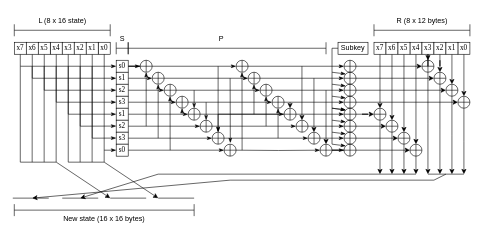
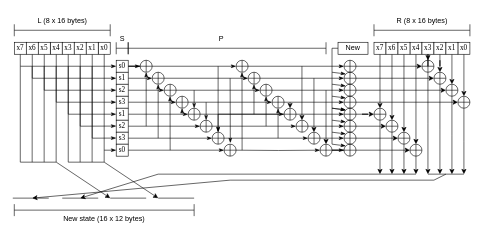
- <mxCell id="18" value="L (8 x 16 state)" style="text;html=1;align=center;verticalAlign=middle;resizable=0;points=[];autosize=1;strokeColor=none;fillColor=none;" parent="1" vertex="1"><mxGeometry x="48" y="20" width="110" height="30" as="geometry" /></mxCell>
+ <mxCell id="18" value="L (8 x 16 bytes)" style="text;html=1;align=center;verticalAlign=middle;resizable=0;points=[];autosize=1;strokeColor=none;fillColor=none;" parent="1" vertex="1"><mxGeometry x="48" y="20" width="110" height="30" as="geometry" /></mxCell>
- <mxCell id="141" value="R (8 x 12 bytes)" style="text;html=1;align=center;verticalAlign=middle;resizable=0;points=[];autosize=1;strokeColor=none;fillColor=none;" parent="1" vertex="1"><mxGeometry x="648" y="20" width="110" height="30" as="geometry" /></mxCell>
+ <mxCell id="141" value="R (8 x 16 bytes)" style="text;html=1;align=center;verticalAlign=middle;resizable=0;points=[];autosize=1;strokeColor=none;fillColor=none;" parent="1" vertex="1"><mxGeometry x="648" y="20" width="110" height="30" as="geometry" /></mxCell>
- <mxCell id="122" value="Subkey" style="rounded=0;whiteSpace=wrap;html=1;fillColor=none;" parent="1" vertex="1"><mxGeometry x="563" y="70" width="50" height="20" as="geometry" /></mxCell>
+ <mxCell id="122" value="New" style="rounded=0;whiteSpace=wrap;html=1;fillColor=none;" parent="1" vertex="1"><mxGeometry x="563" y="70" width="50" height="20" as="geometry" /></mxCell>
- <mxCell id="167" value="New state (16 x 16 bytes)" style="text;html=1;strokeColor=none;fillColor=none;align=center;verticalAlign=middle;whiteSpace=wrap;rounded=0;" parent="1" vertex="1"><mxGeometry x="103" y="350" width="140" height="30" as="geometry" /></mxCell>
+ <mxCell id="167" value="New state (16 x 12 bytes)" style="text;html=1;strokeColor=none;fillColor=none;align=center;verticalAlign=middle;whiteSpace=wrap;rounded=0;" parent="1" vertex="1"><mxGeometry x="103" y="350" width="140" height="30" as="geometry" /></mxCell>
